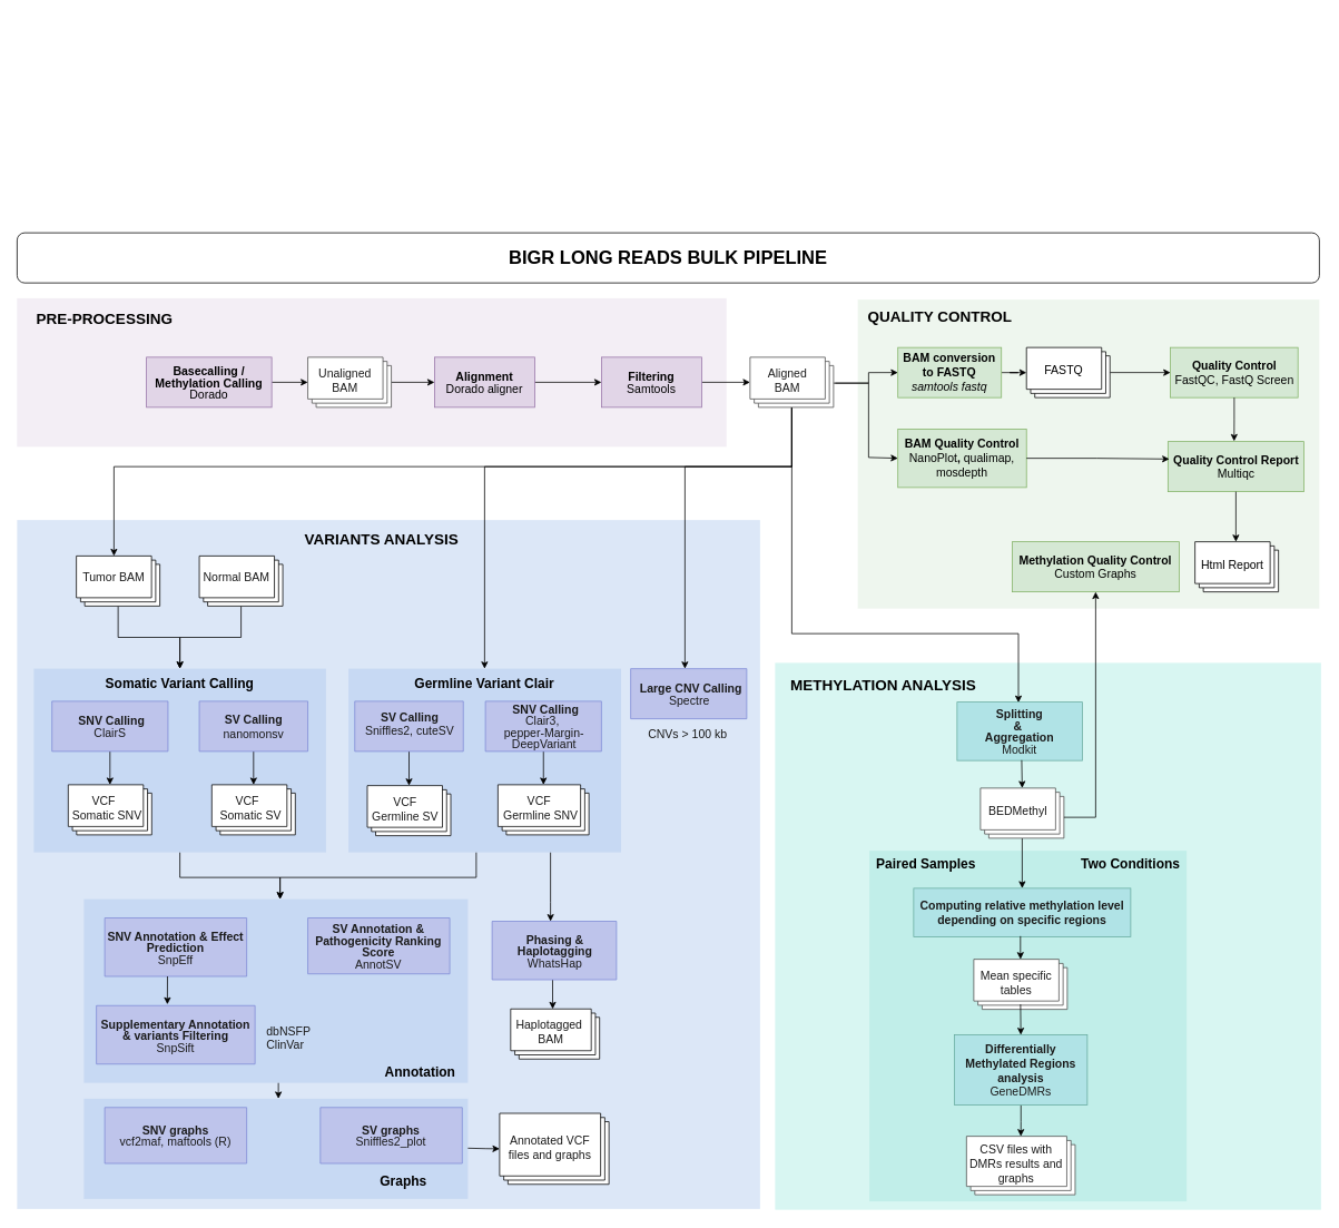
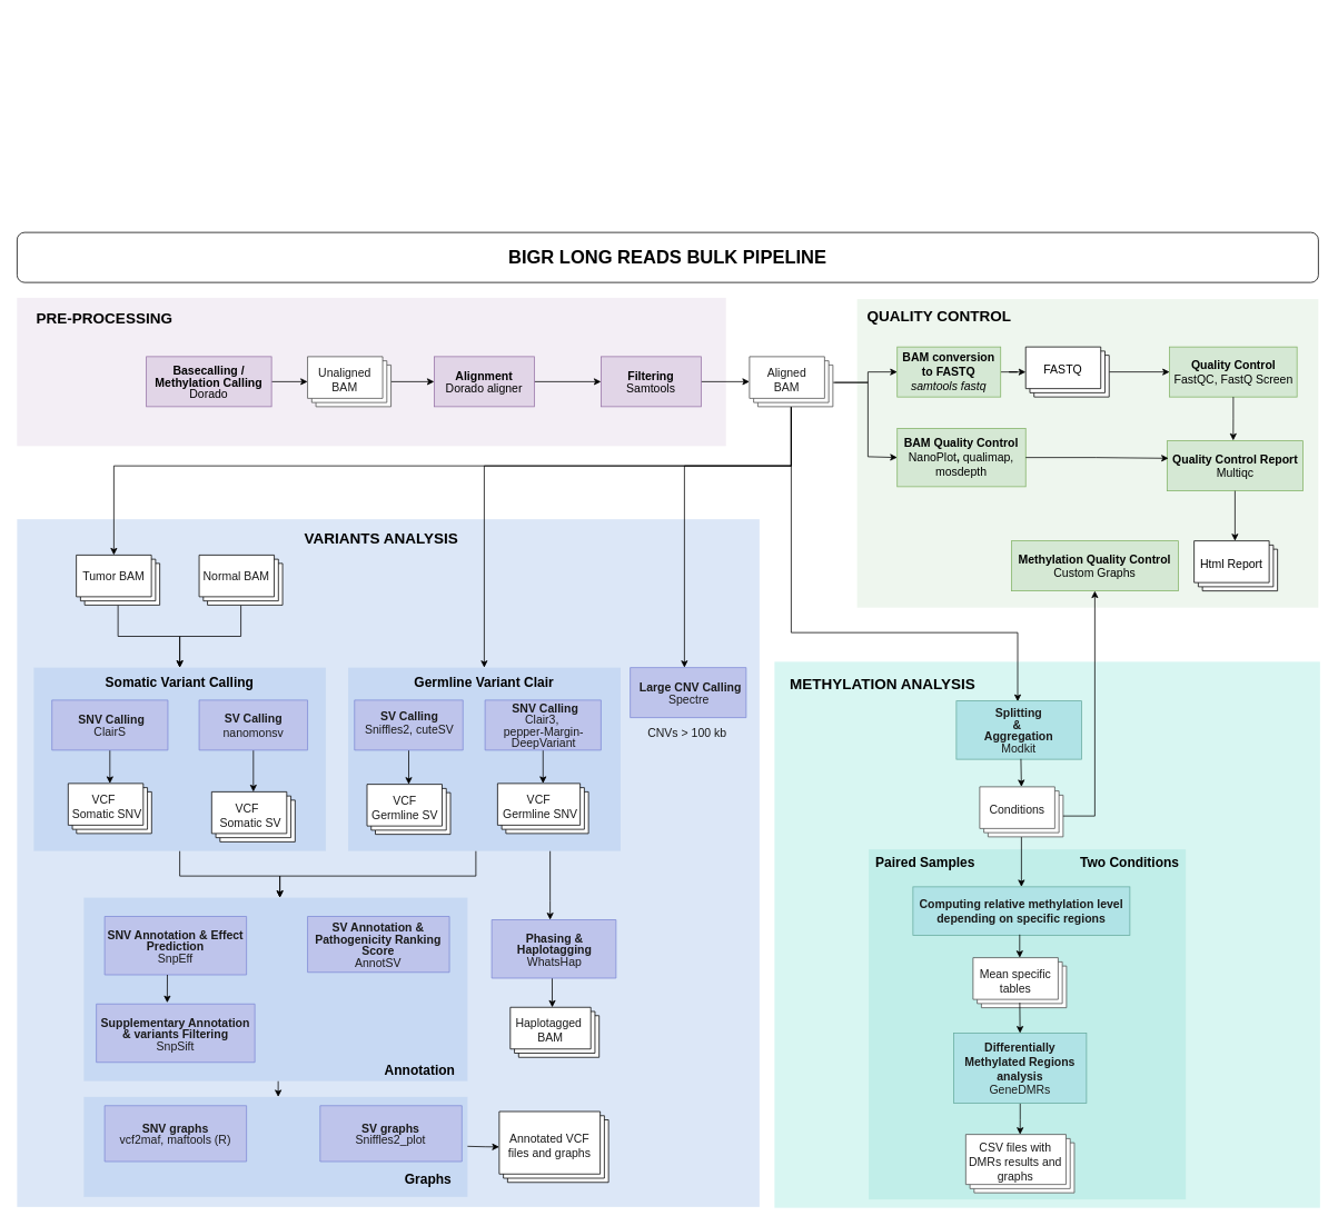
- <mxCell id="50" value="VCF&amp;nbsp; &amp;nbsp;Somatic SV" style="verticalLabelPosition=middle;verticalAlign=middle;html=1;shape=mxgraph.basic.layered_rect;dx=10;outlineConnect=0;whiteSpace=wrap;labelPosition=center;align=center;spacing=2;spacingBottom=5;spacingRight=10;fontColor=#1A1A1A;fontSize=14;" parent="1" vertex="1"><mxGeometry x="253.25" y="939" width="100" height="60" as="geometry" /></mxCell>
+ <mxCell id="50" value="VCF&amp;nbsp; &amp;nbsp;Somatic SV" style="verticalLabelPosition=middle;verticalAlign=middle;html=1;shape=mxgraph.basic.layered_rect;dx=10;outlineConnect=0;whiteSpace=wrap;labelPosition=center;align=center;spacing=2;spacingBottom=5;spacingRight=10;fontColor=#1A1A1A;fontSize=14;" parent="1" vertex="1"><mxGeometry x="253.25" y="949" width="100" height="60" as="geometry" /></mxCell>
- <mxCell id="74" value="BEDMethyl" style="verticalLabelPosition=middle;verticalAlign=middle;html=1;shape=mxgraph.basic.layered_rect;dx=10;outlineConnect=0;whiteSpace=wrap;labelPosition=center;align=center;spacing=2;spacingBottom=5;spacingRight=10;strokeColor=#4D4D4D;fontColor=#1A1A1A;fontSize=14;" parent="1" vertex="1"><mxGeometry x="1174" y="943" width="100" height="60" as="geometry" /></mxCell>
+ <mxCell id="74" value="Conditions" style="verticalLabelPosition=middle;verticalAlign=middle;html=1;shape=mxgraph.basic.layered_rect;dx=10;outlineConnect=0;whiteSpace=wrap;labelPosition=center;align=center;spacing=2;spacingBottom=5;spacingRight=10;strokeColor=#4D4D4D;fontColor=#1A1A1A;fontSize=14;" parent="1" vertex="1"><mxGeometry x="1174" y="943" width="100" height="60" as="geometry" /></mxCell>
- <mxCell id="44" value="&lt;div style=&quot;font-size: 14px;&quot;&gt;dbNSFP&lt;br&gt;&lt;/div&gt;&lt;div style=&quot;font-size: 14px;&quot;&gt;ClinVar&lt;/div&gt;" style="text;whiteSpace=wrap;html=1;fontColor=#1A1A1A;fontSize=14;align=left;" parent="1" vertex="1"><mxGeometry x="316.5" y="1218.5" width="136" height="40" as="geometry" /></mxCell>
- <mxCell id="66" value="Graphs" style="text;html=1;align=right;verticalAlign=middle;whiteSpace=wrap;rounded=0;fontColor=default;fontStyle=1;fontSize=16;labelBackgroundColor=none;" parent="1" vertex="1"><mxGeometry x="333.25" y="1399" width="180" height="30" as="geometry" /></mxCell>
+ <mxCell id="66" value="Graphs" style="text;html=1;align=right;verticalAlign=middle;whiteSpace=wrap;rounded=0;fontColor=default;fontStyle=1;fontSize=16;labelBackgroundColor=none;" parent="1" vertex="1"><mxGeometry x="363.25" y="1399" width="180" height="30" as="geometry" /></mxCell>
